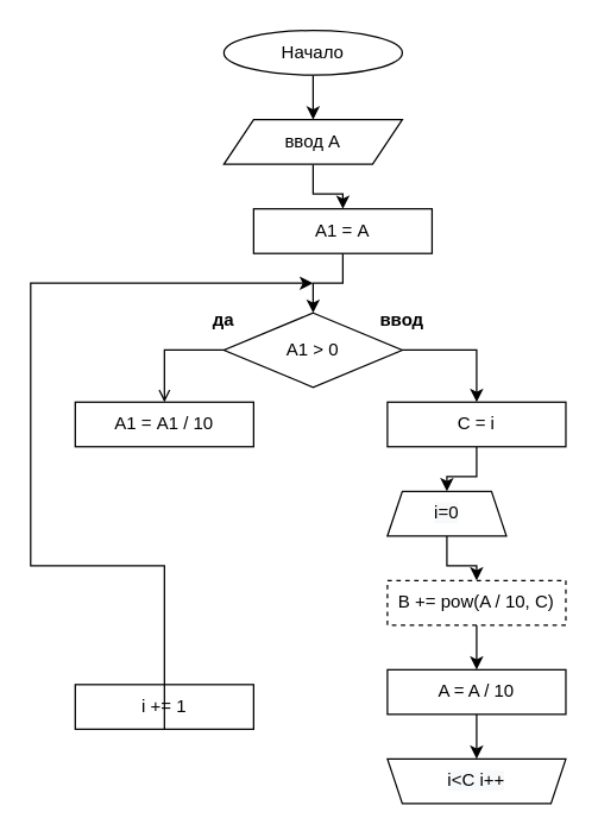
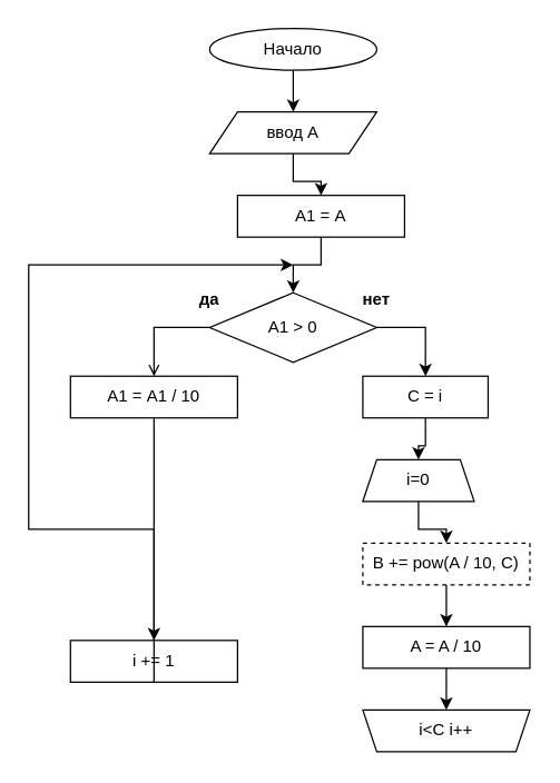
- <mxCell id="11" value="&lt;font style=&quot;font-size: 12px&quot;&gt;&lt;b&gt;ввод&lt;/b&gt;&lt;/font&gt;" style="text;html=1;strokeColor=none;fillColor=none;align=center;verticalAlign=middle;whiteSpace=wrap;rounded=0;strokeWidth=5;" vertex="1" parent="1"><mxGeometry x="240" y="200" width="60" height="30" as="geometry" /></mxCell>
+ <mxCell id="11" value="&lt;font style=&quot;font-size: 12px&quot;&gt;&lt;b&gt;нет&lt;/b&gt;&lt;/font&gt;" style="text;html=1;strokeColor=none;fillColor=none;align=center;verticalAlign=middle;whiteSpace=wrap;rounded=0;strokeWidth=5;" vertex="1" parent="1"><mxGeometry x="240" y="200" width="60" height="30" as="geometry" /></mxCell>
- <mxCell id="19" value="С = i" style="rounded=0;whiteSpace=wrap;html=1;" vertex="1" parent="1"><mxGeometry x="260" y="270" width="120" height="30" as="geometry" /></mxCell>
+ <mxCell id="19" value="С = i" style="rounded=0;whiteSpace=wrap;html=1;" vertex="1" parent="1"><mxGeometry x="260" y="270" width="90" height="30" as="geometry" /></mxCell>
+ <mxCell id="12" value="" style="edgeStyle=orthogonalEdgeStyle;rounded=0;orthogonalLoop=1;jettySize=auto;html=1;fontSize=12;" edge="1" parent="1" source="13" target="14"><mxGeometry relative="1" as="geometry" /></mxCell>
